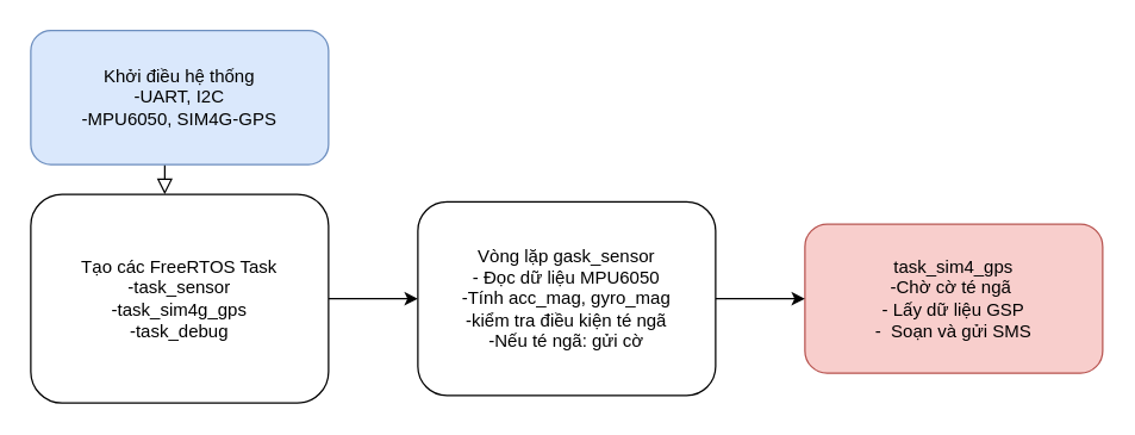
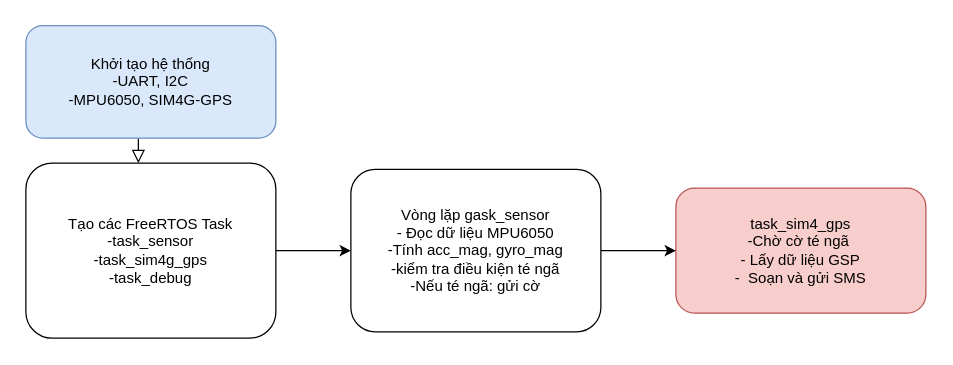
- <mxCell id="3" value="Khởi điều hệ thống&lt;div&gt;-UART, I2C&lt;/div&gt;&lt;div&gt;-MPU6050, SIM4G-GPS&lt;/div&gt;" style="rounded=1;whiteSpace=wrap;html=1;fontSize=12;glass=0;strokeWidth=1;shadow=0;fillColor=#dae8fc;strokeColor=#6c8ebf;" parent="1" vertex="1"><mxGeometry x="20" y="20" width="200" height="90" as="geometry" /></mxCell>
+ <mxCell id="3" value="Khởi tạo hệ thống&lt;div&gt;-UART, I2C&lt;/div&gt;&lt;div&gt;-MPU6050, SIM4G-GPS&lt;/div&gt;" style="rounded=1;whiteSpace=wrap;html=1;fontSize=12;glass=0;strokeWidth=1;shadow=0;fillColor=#dae8fc;strokeColor=#6c8ebf;" parent="1" vertex="1"><mxGeometry x="20" y="20" width="200" height="90" as="geometry" /></mxCell>
